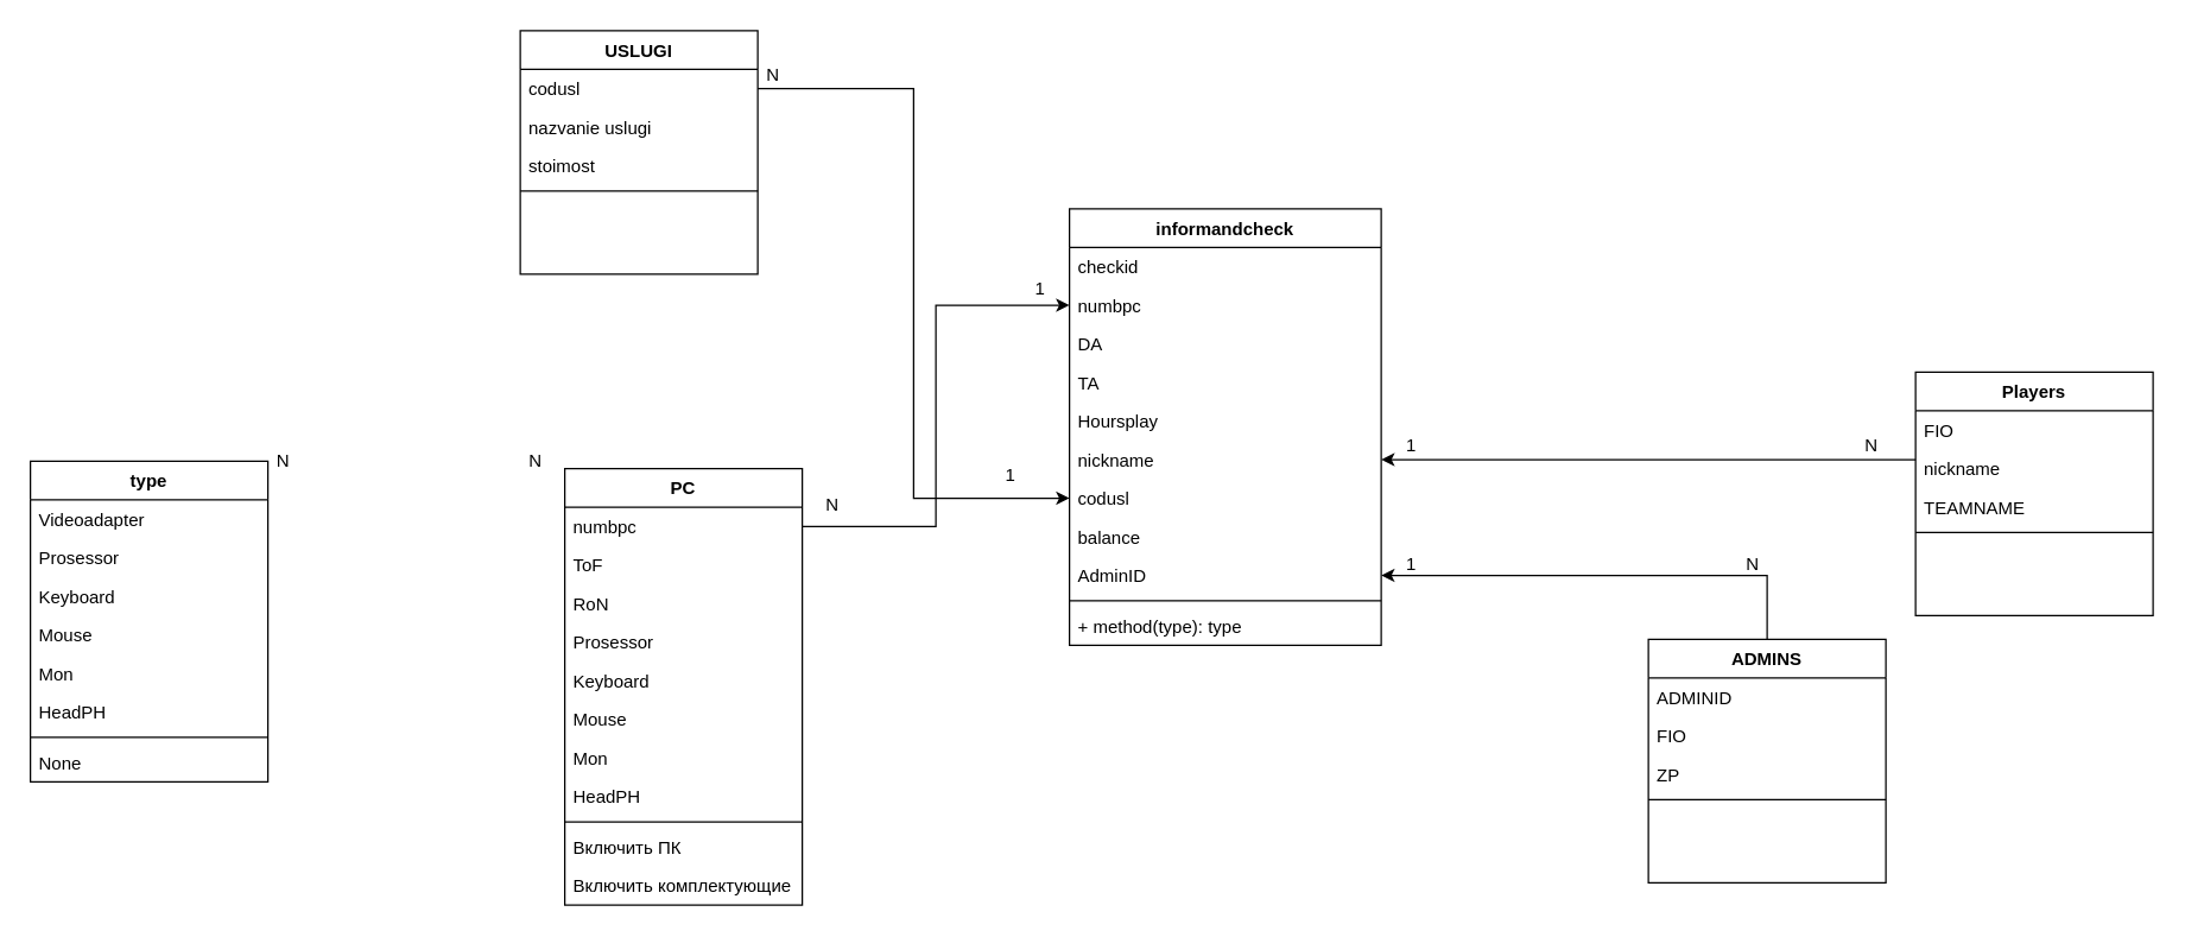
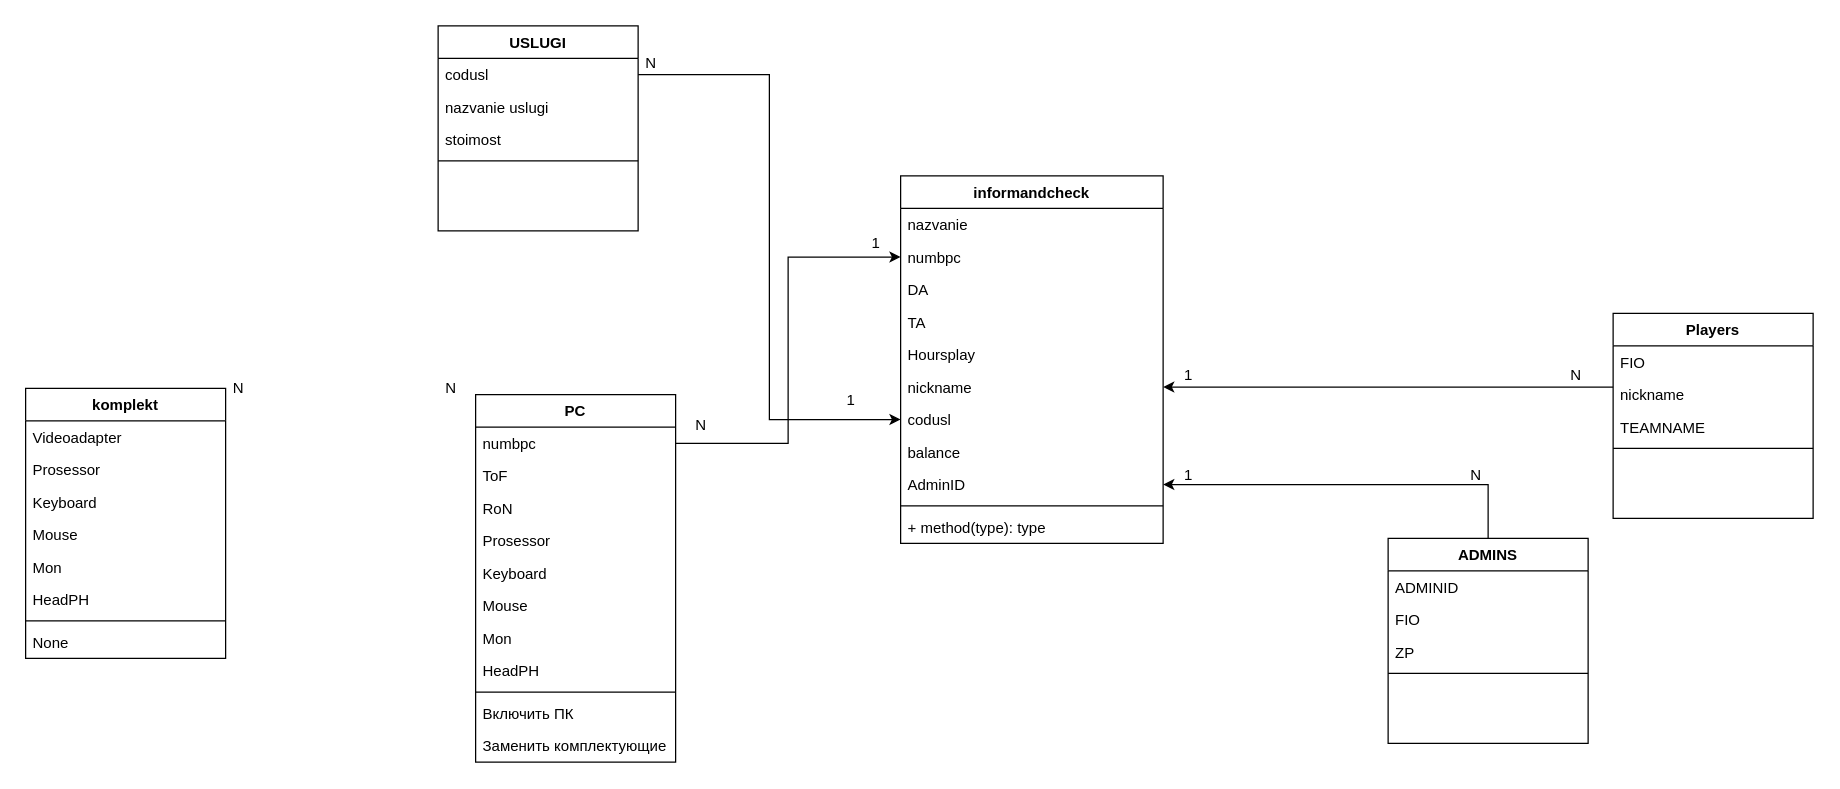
- <mxCell id="48" value="checkid" style="text;strokeColor=none;fillColor=none;align=left;verticalAlign=top;spacingLeft=4;spacingRight=4;overflow=hidden;rotatable=0;points=[[0,0.5],[1,0.5]];portConstraint=eastwest;" vertex="1" parent="47"><mxGeometry y="26" width="210" height="26" as="geometry" /></mxCell>
+ <mxCell id="48" value="nazvanie" style="text;strokeColor=none;fillColor=none;align=left;verticalAlign=top;spacingLeft=4;spacingRight=4;overflow=hidden;rotatable=0;points=[[0,0.5],[1,0.5]];portConstraint=eastwest;" vertex="1" parent="47"><mxGeometry y="26" width="210" height="26" as="geometry" /></mxCell>
- <mxCell id="2" value="type" style="swimlane;fontStyle=1;align=center;verticalAlign=top;childLayout=stackLayout;horizontal=1;startSize=26;horizontalStack=0;resizeParent=1;resizeParentMax=0;resizeLast=0;collapsible=1;marginBottom=0;" vertex="1" parent="1"><mxGeometry x="20" y="310" width="160" height="216" as="geometry" /></mxCell>
+ <mxCell id="2" value="komplekt" style="swimlane;fontStyle=1;align=center;verticalAlign=top;childLayout=stackLayout;horizontal=1;startSize=26;horizontalStack=0;resizeParent=1;resizeParentMax=0;resizeLast=0;collapsible=1;marginBottom=0;" vertex="1" parent="1"><mxGeometry x="20" y="310" width="160" height="216" as="geometry" /></mxCell>
- <mxCell id="22" value="Включить комплектующие" style="text;strokeColor=none;fillColor=none;align=left;verticalAlign=top;spacingLeft=4;spacingRight=4;overflow=hidden;rotatable=0;points=[[0,0.5],[1,0.5]];portConstraint=eastwest;" vertex="1" parent="11"><mxGeometry y="268" width="160" height="26" as="geometry" /></mxCell>
+ <mxCell id="22" value="Заменить комплектующие" style="text;strokeColor=none;fillColor=none;align=left;verticalAlign=top;spacingLeft=4;spacingRight=4;overflow=hidden;rotatable=0;points=[[0,0.5],[1,0.5]];portConstraint=eastwest;" vertex="1" parent="11"><mxGeometry y="268" width="160" height="26" as="geometry" /></mxCell>
